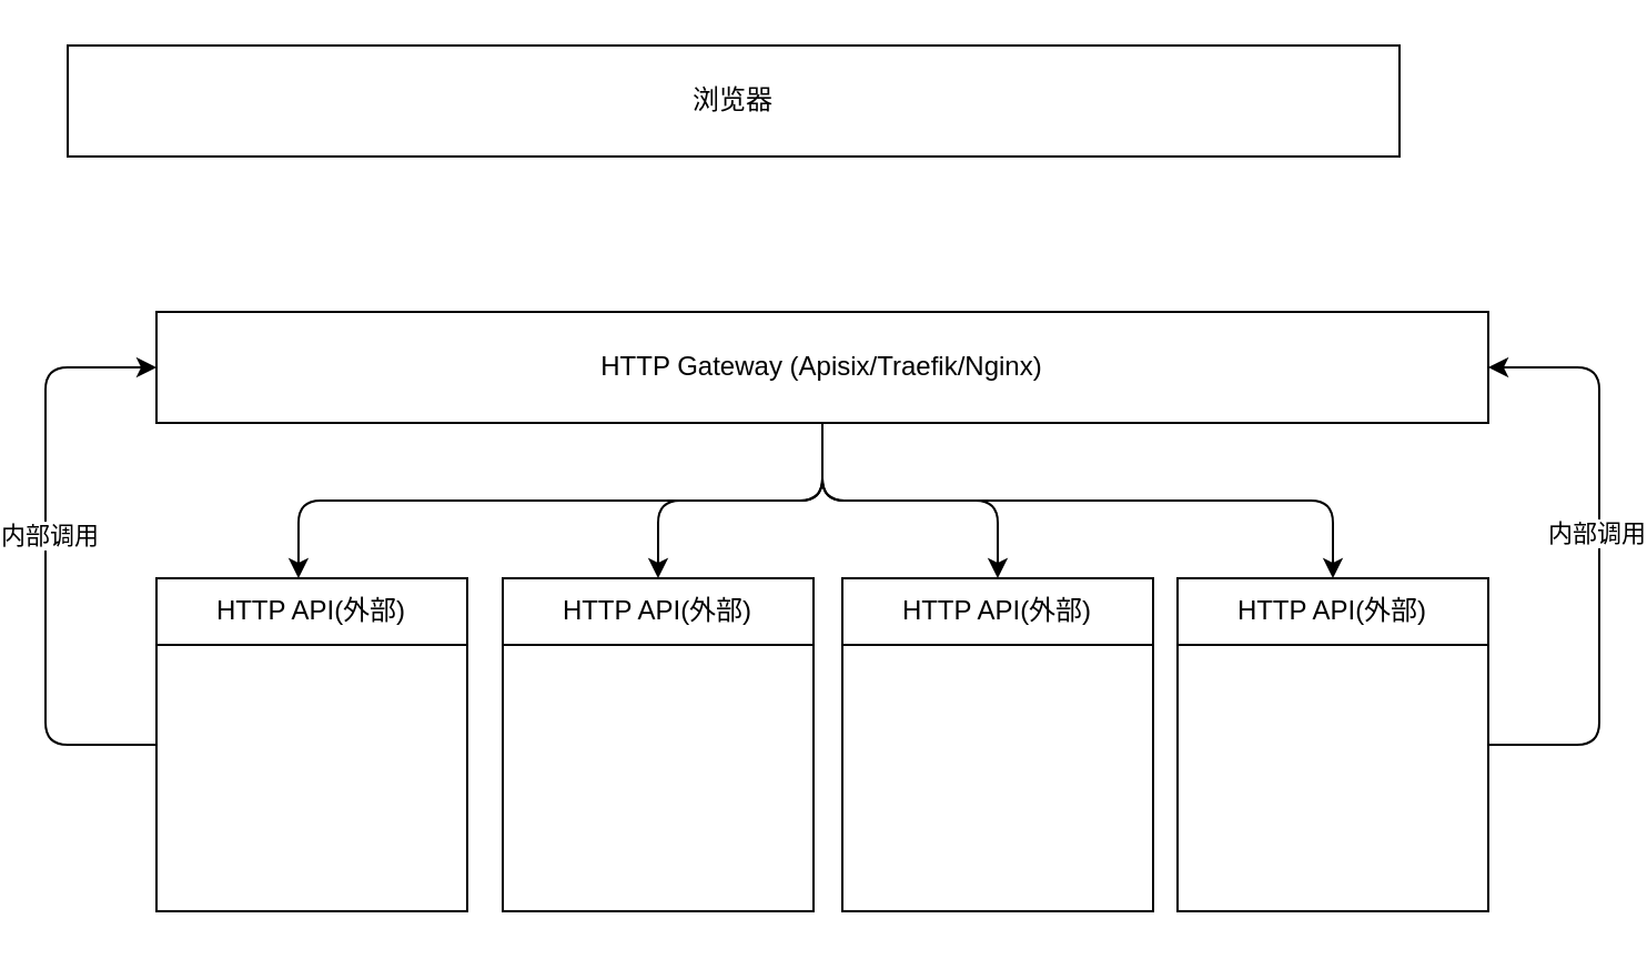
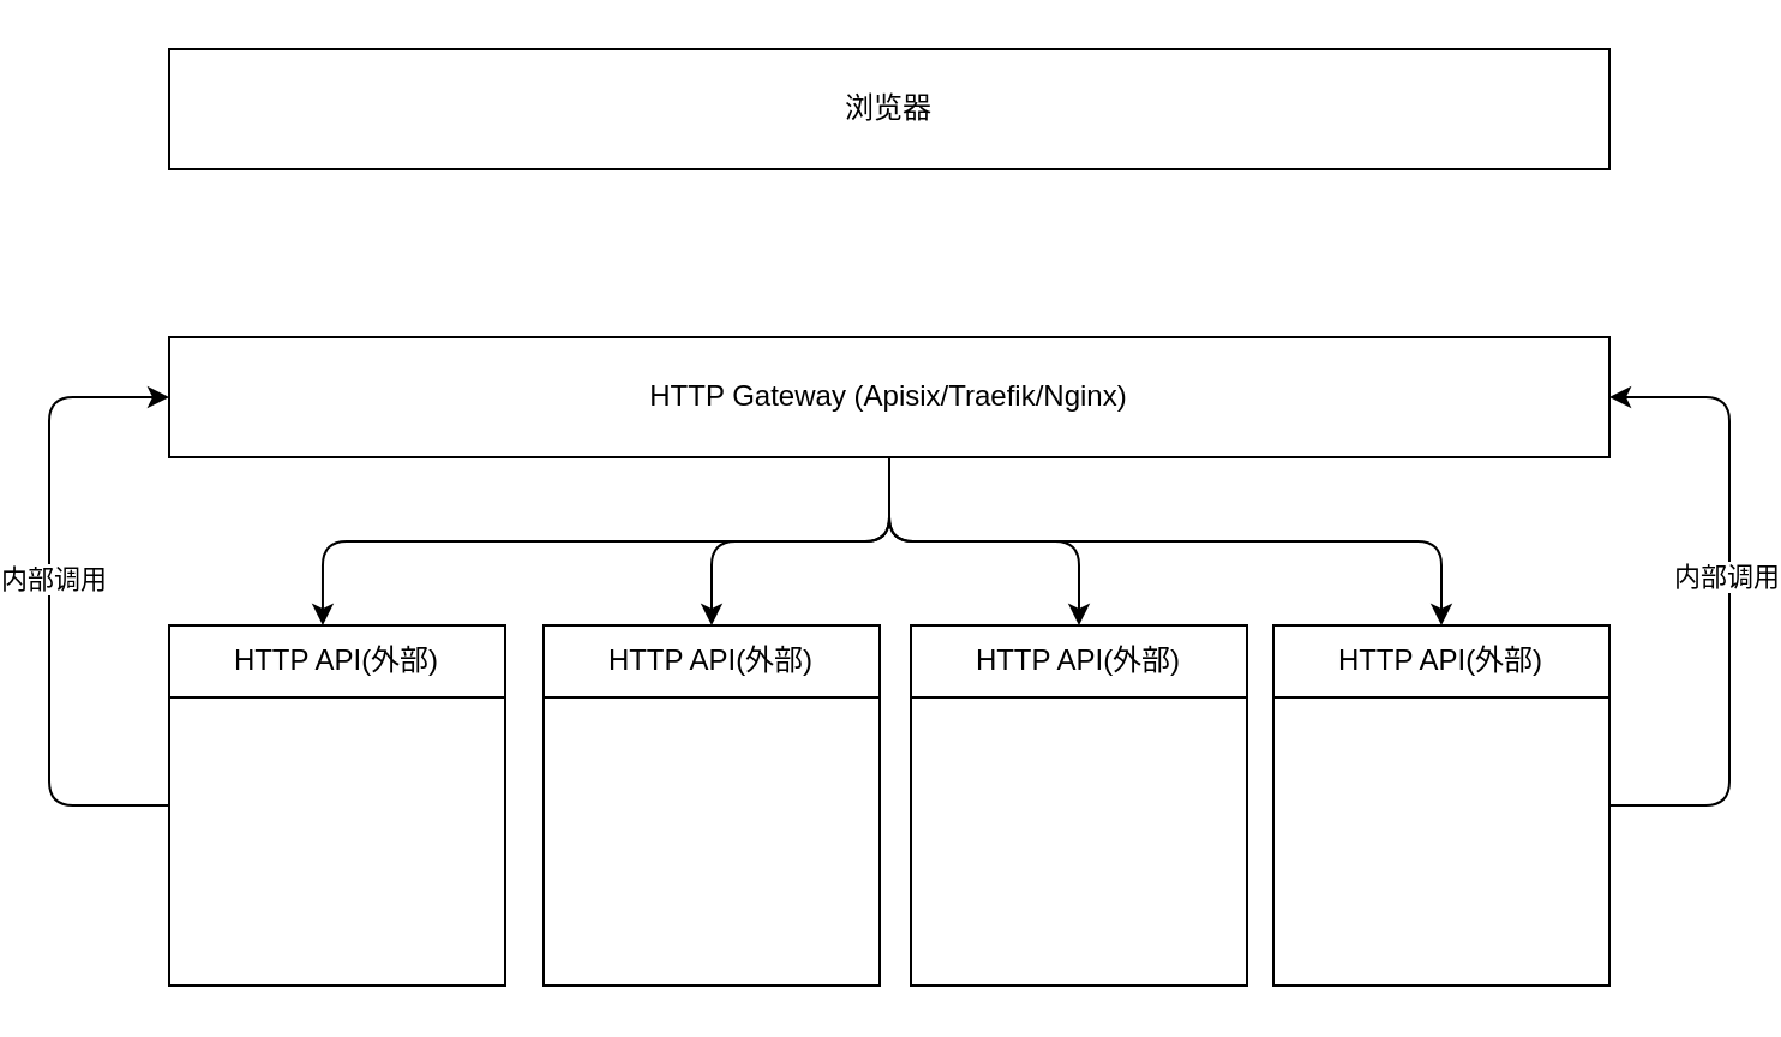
- <mxCell id="12" value="浏览器" style="rounded=0;whiteSpace=wrap;html=1;" parent="1" vertex="1"><mxGeometry x="30" y="20" width="600" height="50" as="geometry" /></mxCell>
+ <mxCell id="12" value="浏览器" style="rounded=0;whiteSpace=wrap;html=1;" parent="1" vertex="1"><mxGeometry x="70" y="20" width="600" height="50" as="geometry" /></mxCell>
